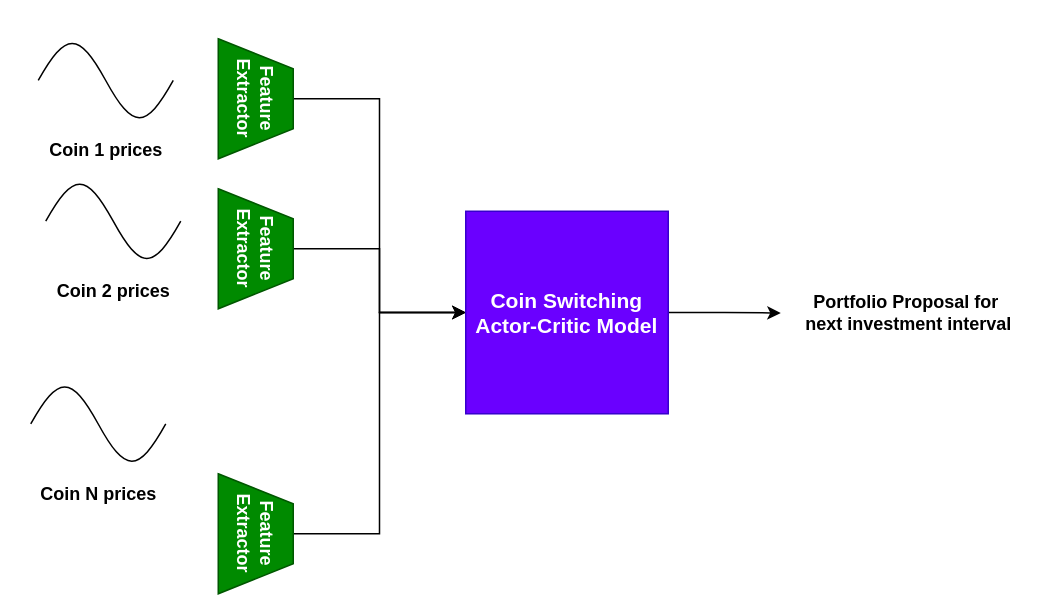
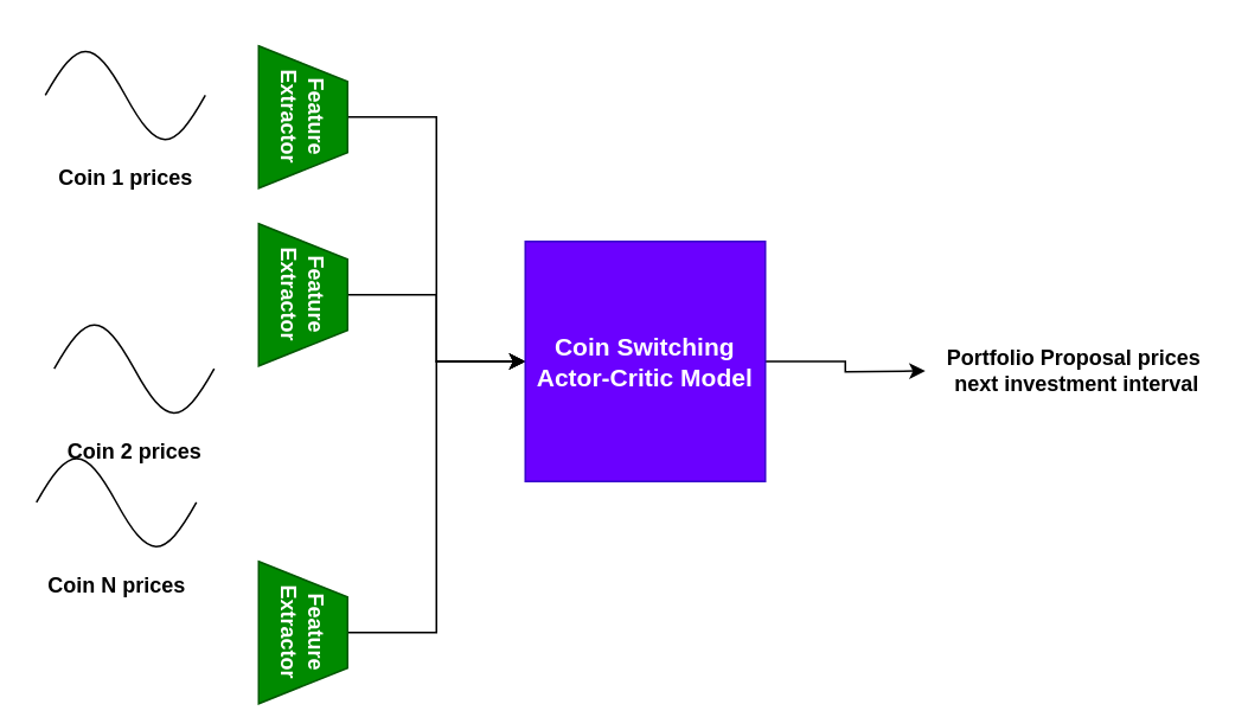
- <mxCell id="9" value="Coin 2 prices" style="pointerEvents=1;verticalLabelPosition=bottom;shadow=0;dashed=0;align=center;html=1;verticalAlign=top;shape=mxgraph.electrical.waveforms.sine_wave;fontStyle=1" vertex="1" parent="1"><mxGeometry x="30" y="113.82" width="90" height="66.18" as="geometry" /></mxCell>
+ <mxCell id="9" value="Coin 2 prices" style="pointerEvents=1;verticalLabelPosition=bottom;shadow=0;dashed=0;align=center;html=1;verticalAlign=top;shape=mxgraph.electrical.waveforms.sine_wave;fontStyle=1" vertex="1" parent="1"><mxGeometry x="30" y="173.82" width="90" height="66.18" as="geometry" /></mxCell>
- <mxCell id="12" value="&lt;font style=&quot;font-size: 14px;&quot;&gt;Coin Switching&lt;br&gt;Actor-Critic Model&lt;/font&gt;" style="whiteSpace=wrap;html=1;aspect=fixed;fontStyle=1;fillColor=#6a00ff;fontColor=#ffffff;strokeColor=#3700CC;" vertex="1" parent="1"><mxGeometry x="310" y="140.18" width="135" height="135" as="geometry" /></mxCell>
+ <mxCell id="12" value="&lt;font style=&quot;font-size: 14px;&quot;&gt;Coin Switching&lt;br&gt;Actor-Critic Model&lt;/font&gt;" style="whiteSpace=wrap;html=1;aspect=fixed;fontStyle=1;fillColor=#6a00ff;fontColor=#ffffff;strokeColor=#3700CC;" vertex="1" parent="1"><mxGeometry x="295" y="135.18" width="135" height="135" as="geometry" /></mxCell>
- <mxCell id="13" value="Portfolio Proposal for&amp;nbsp;&lt;div&gt;next investment interval&lt;/div&gt;" style="text;html=1;align=center;verticalAlign=middle;resizable=0;points=[];autosize=1;strokeColor=none;fillColor=none;fontStyle=1" vertex="1" parent="1"><mxGeometry x="530" y="187.68" width="150" height="40" as="geometry" /></mxCell>
+ <mxCell id="13" value="Portfolio Proposal prices&amp;nbsp;&lt;div&gt;next investment interval&lt;/div&gt;" style="text;html=1;align=center;verticalAlign=middle;resizable=0;points=[];autosize=1;strokeColor=none;fillColor=none;fontStyle=1" vertex="1" parent="1"><mxGeometry x="530" y="187.68" width="150" height="40" as="geometry" /></mxCell>
